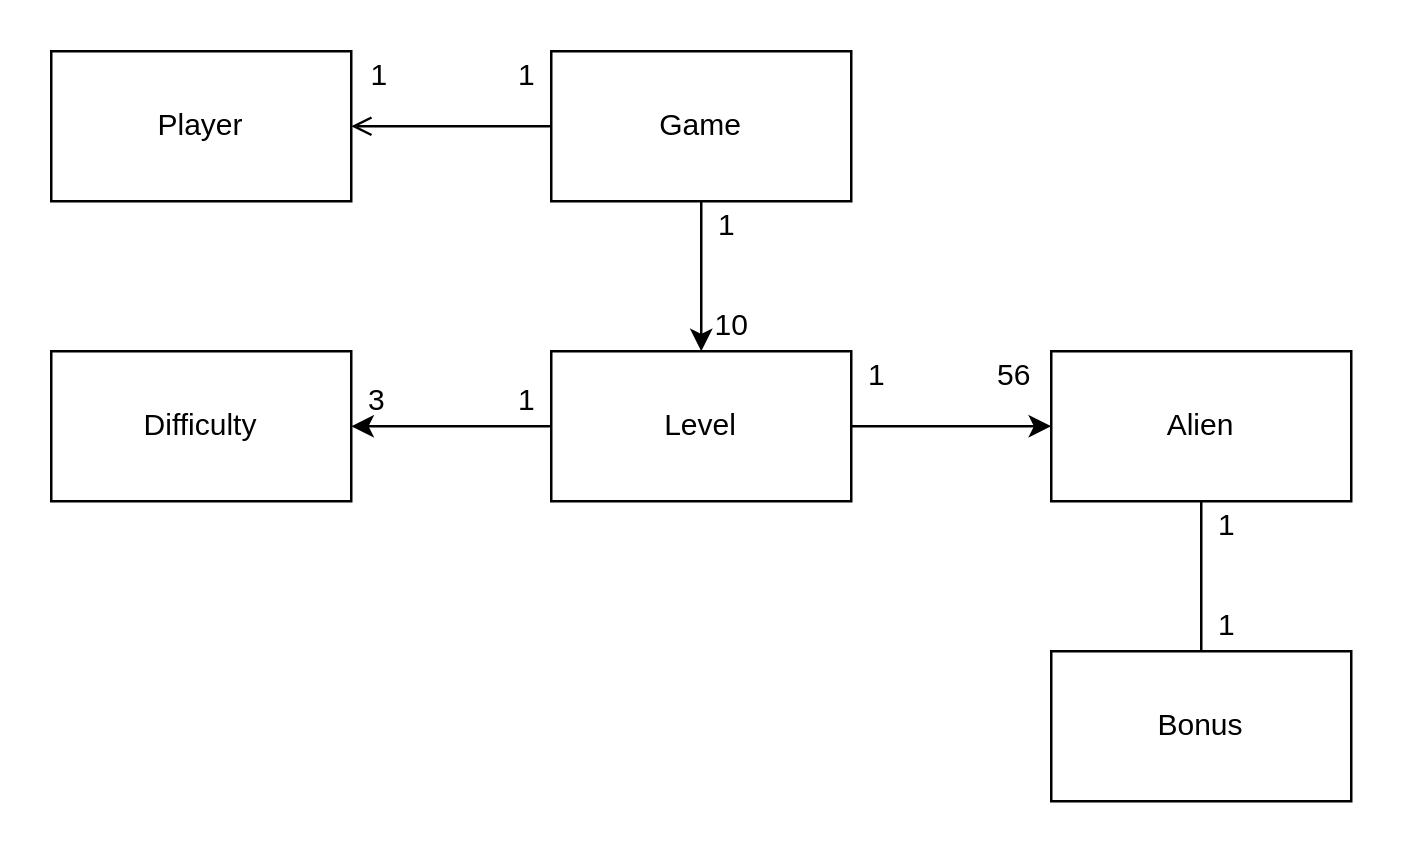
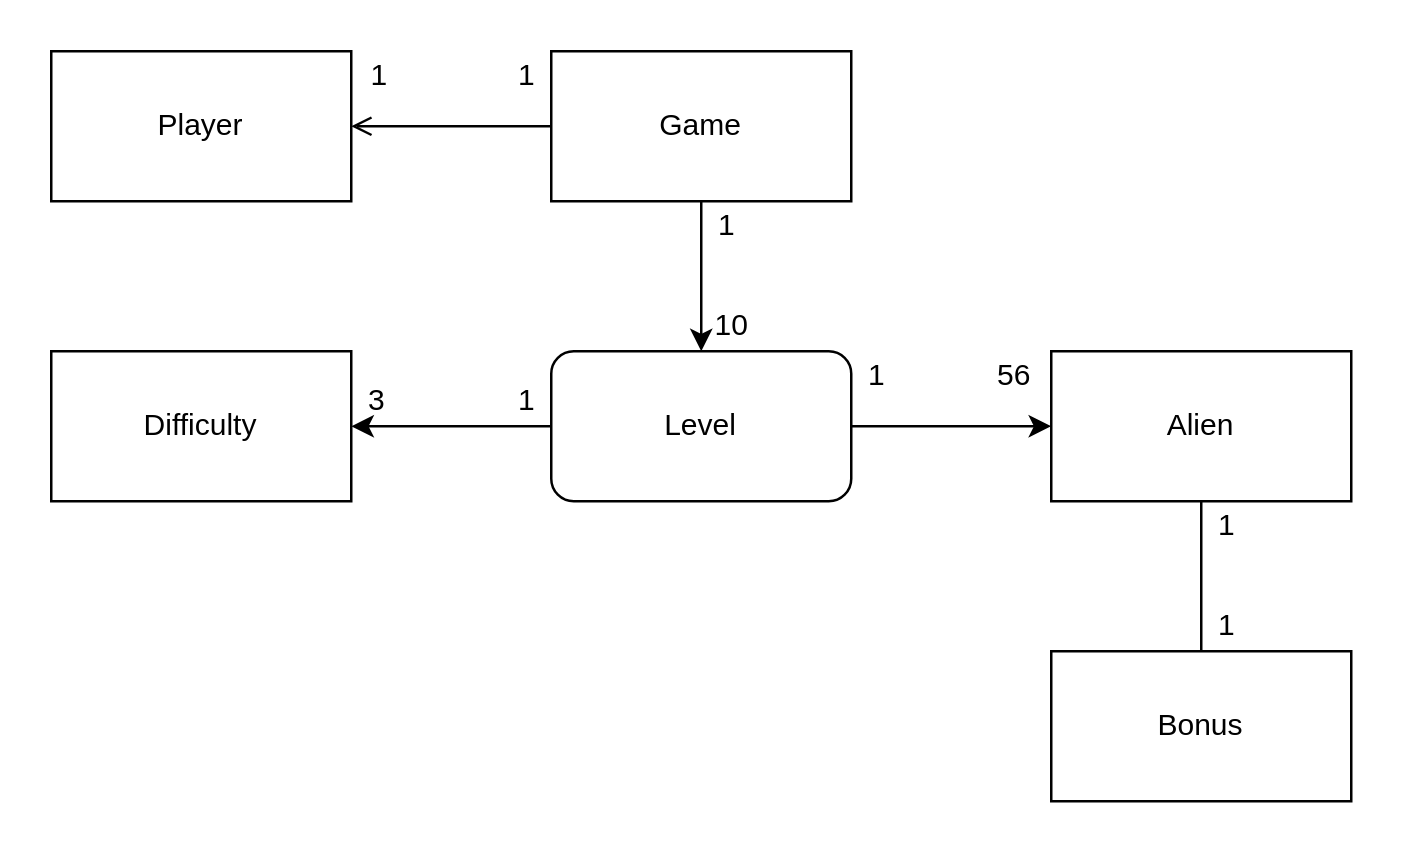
- <mxCell id="10" value="Level" style="rounded=0;whiteSpace=wrap;html=1;" parent="1" vertex="1"><mxGeometry x="220" y="140" width="120" height="60" as="geometry" /></mxCell>
+ <mxCell id="10" value="Level" style="whiteSpace=wrap;html=1;rounded=1;" parent="1" vertex="1"><mxGeometry x="220" y="140" width="120" height="60" as="geometry" /></mxCell>
